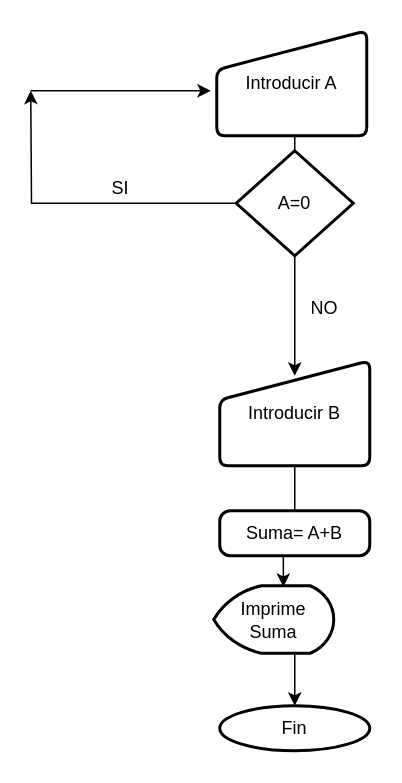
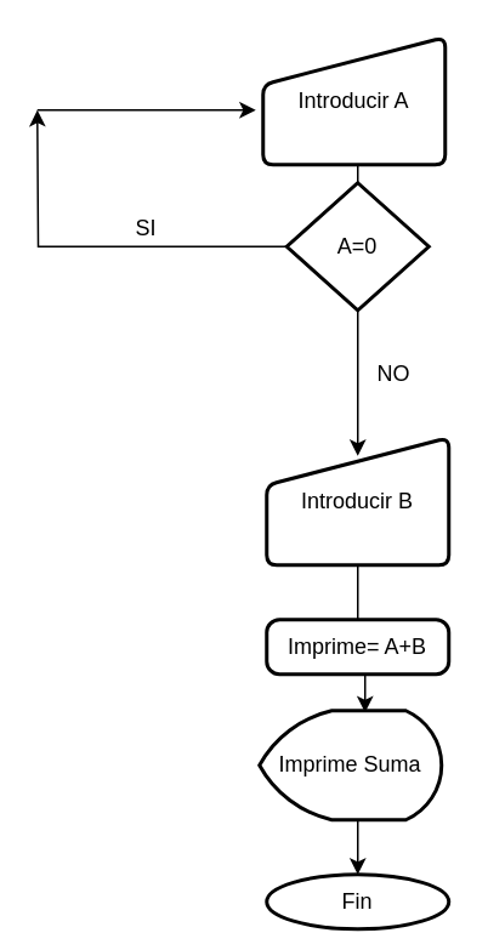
- <mxCell id="7" value="Suma= A+B" style="rounded=1;whiteSpace=wrap;html=1;absoluteArcSize=1;arcSize=14;strokeWidth=2;" vertex="1" parent="1"><mxGeometry x="146" y="340" width="100" height="30" as="geometry" /></mxCell>
+ <mxCell id="7" value="Imprime= A+B" style="rounded=1;whiteSpace=wrap;html=1;absoluteArcSize=1;arcSize=14;strokeWidth=2;" vertex="1" parent="1"><mxGeometry x="146" y="340" width="100" height="30" as="geometry" /></mxCell>
- <mxCell id="9" value="Imprime Suma" style="strokeWidth=2;html=1;shape=mxgraph.flowchart.display;whiteSpace=wrap;" vertex="1" parent="1"><mxGeometry x="142" y="390" width="80" height="45" as="geometry" /></mxCell>
+ <mxCell id="9" value="Imprime Suma" style="strokeWidth=2;html=1;shape=mxgraph.flowchart.display;whiteSpace=wrap;" vertex="1" parent="1"><mxGeometry x="142" y="390" width="100" height="60" as="geometry" /></mxCell>
- <mxCell id="10" value="Fin" style="strokeWidth=2;html=1;shape=mxgraph.flowchart.start_1;whiteSpace=wrap;" vertex="1" parent="1"><mxGeometry x="146" y="470" width="100" height="30" as="geometry" /></mxCell>
+ <mxCell id="10" value="Fin" style="strokeWidth=2;html=1;shape=mxgraph.flowchart.start_1;whiteSpace=wrap;" vertex="1" parent="1"><mxGeometry x="146" y="480" width="100" height="30" as="geometry" /></mxCell>
